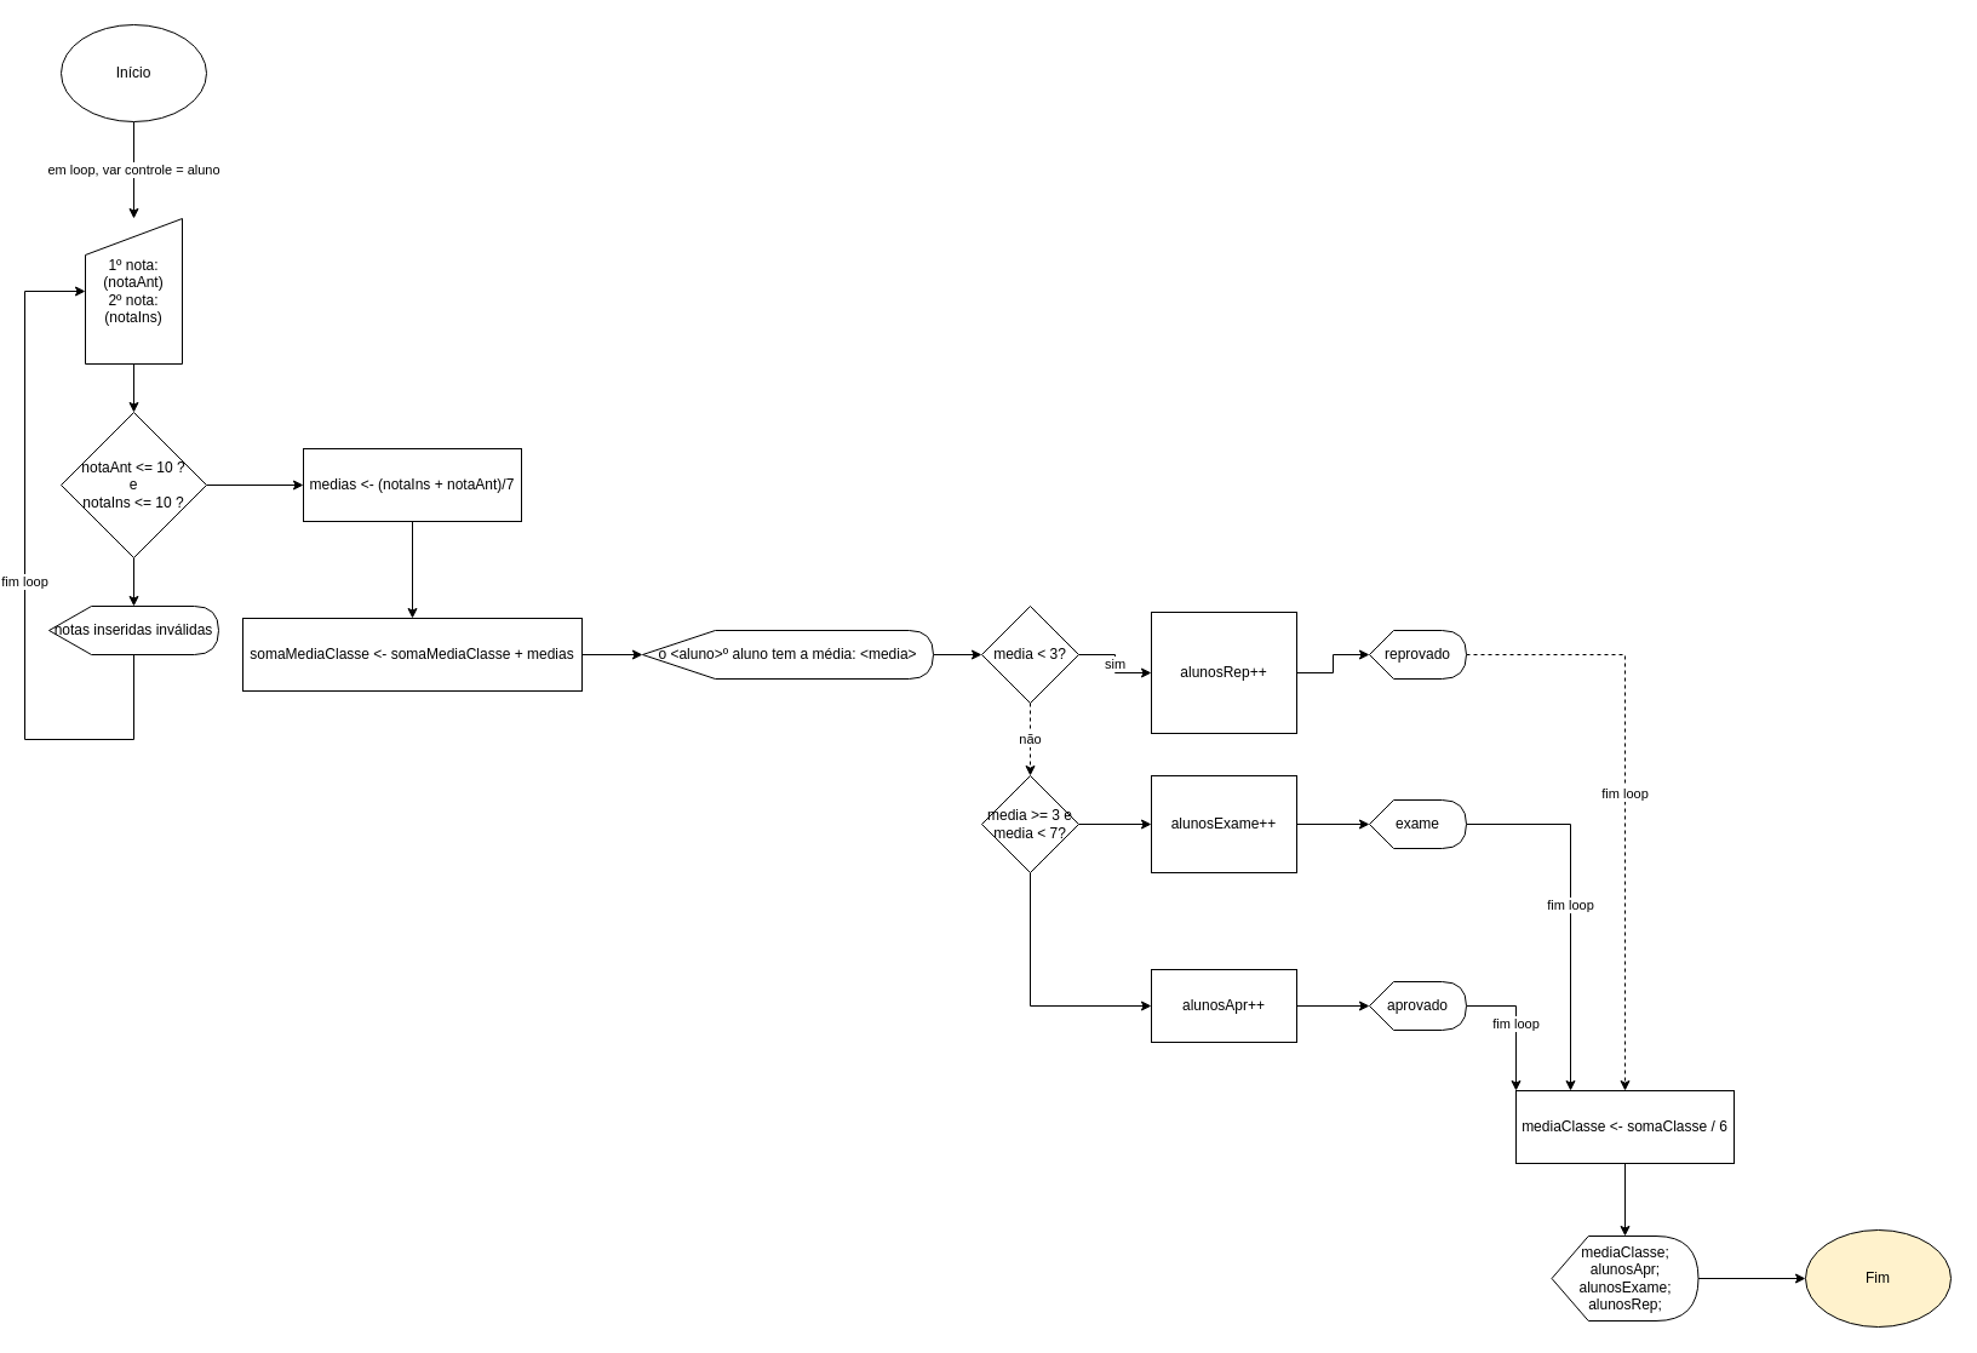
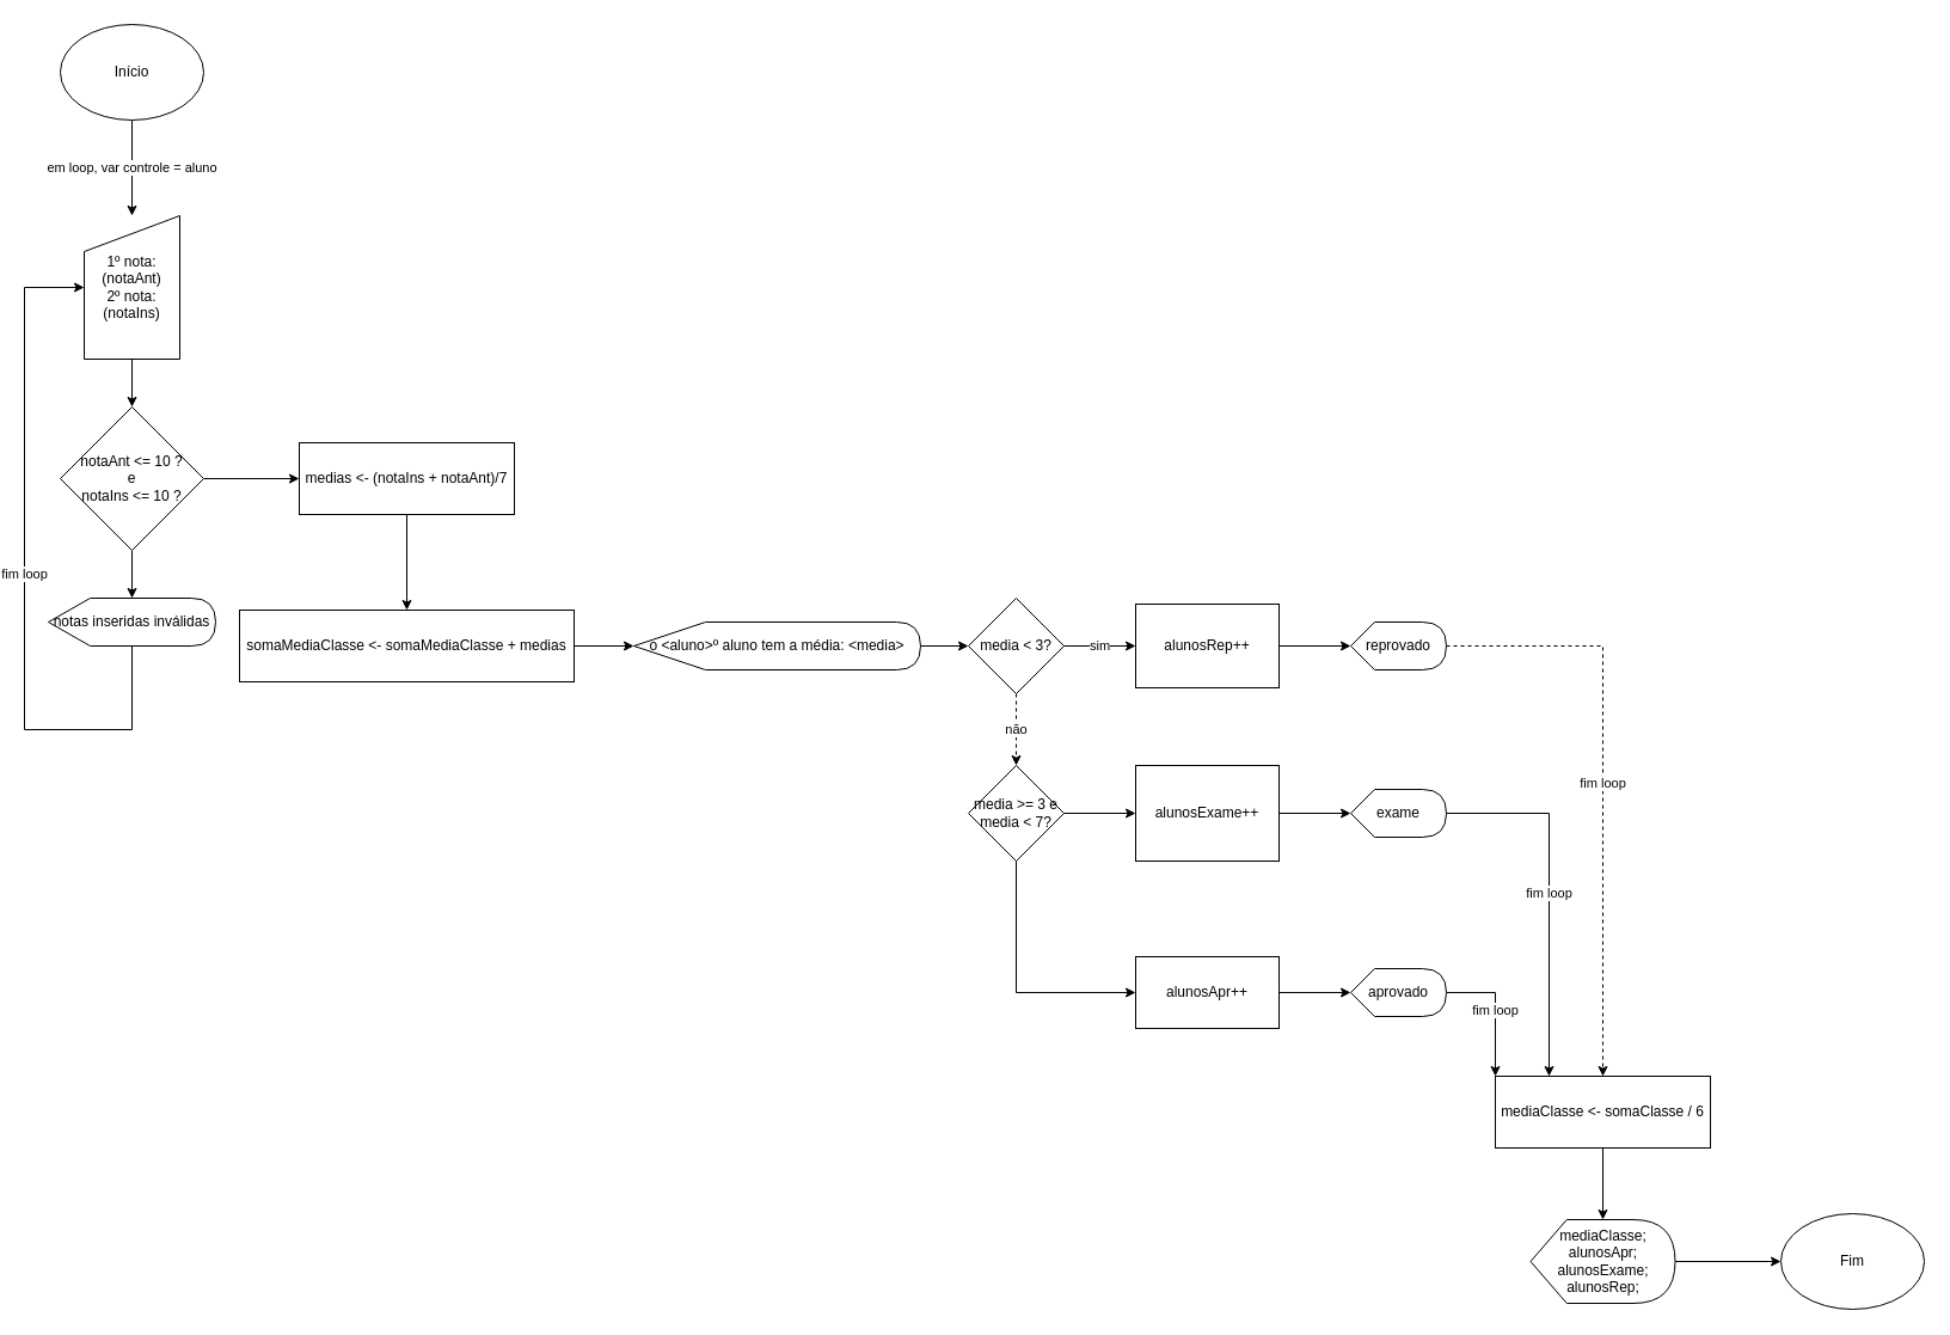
- <mxCell id="20" value="alunosRep++" style="whiteSpace=wrap;html=1;" vertex="1" parent="1"><mxGeometry x="950" y="505" width="120" height="100" as="geometry" /></mxCell>
+ <mxCell id="20" value="alunosRep++" style="whiteSpace=wrap;html=1;" vertex="1" parent="1"><mxGeometry x="950" y="505" width="120" height="70" as="geometry" /></mxCell>
- <mxCell id="2" value="Fim" style="ellipse;whiteSpace=wrap;html=1;fillColor=#fff2cc;" vertex="1" parent="1"><mxGeometry x="1490" y="1015" width="120" height="80" as="geometry" /></mxCell>
+ <mxCell id="2" value="Fim" style="ellipse;whiteSpace=wrap;html=1;" vertex="1" parent="1"><mxGeometry x="1490" y="1015" width="120" height="80" as="geometry" /></mxCell>
